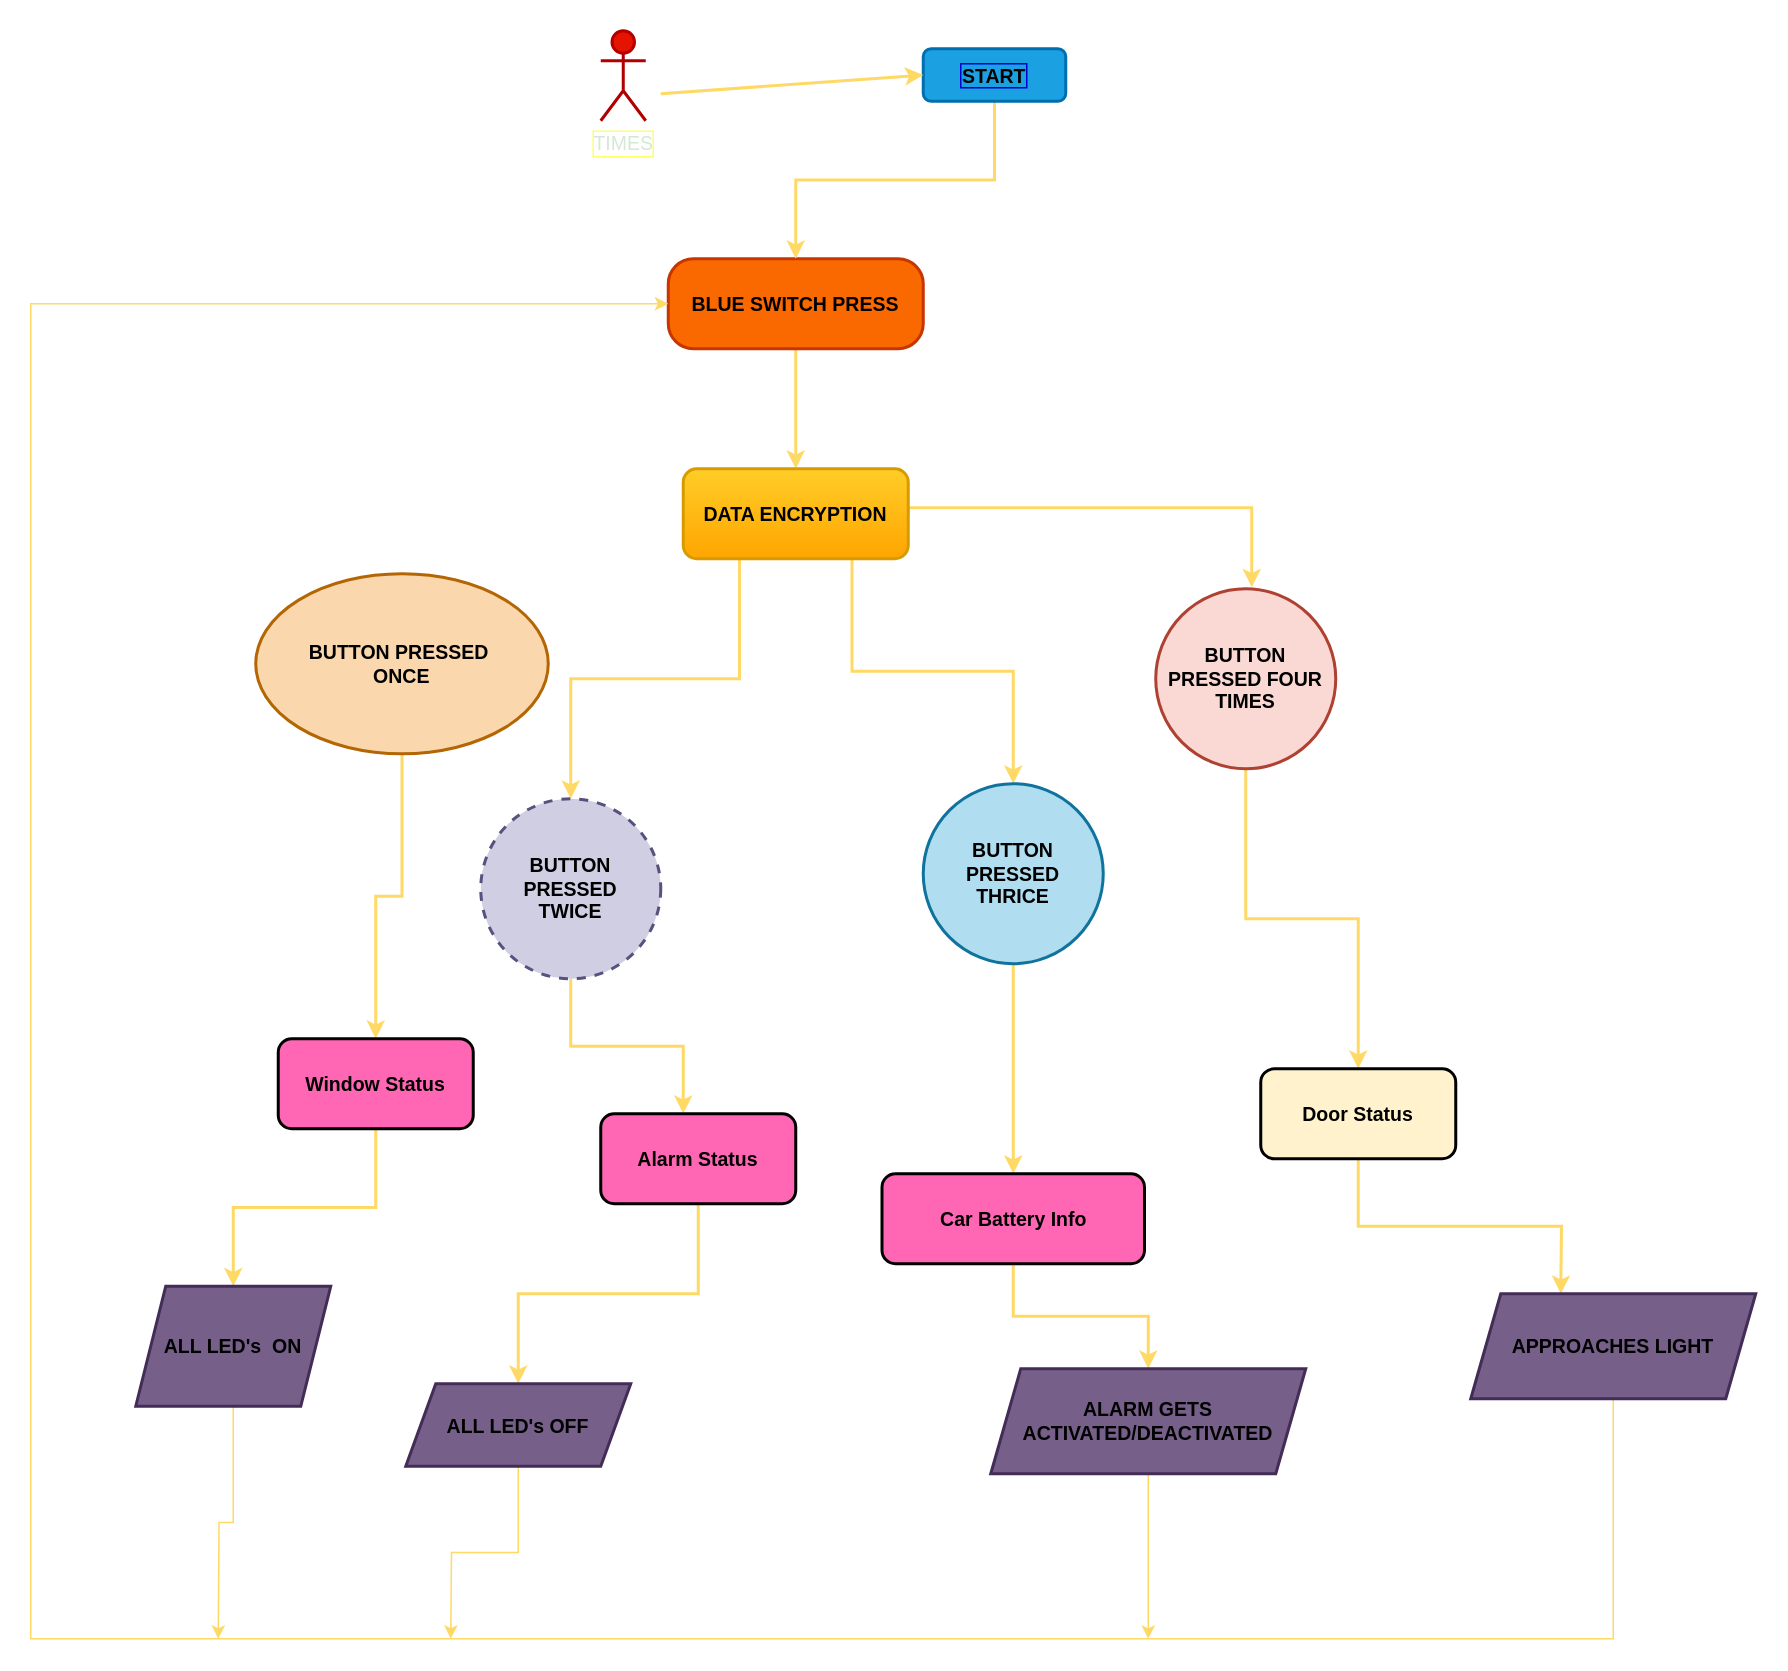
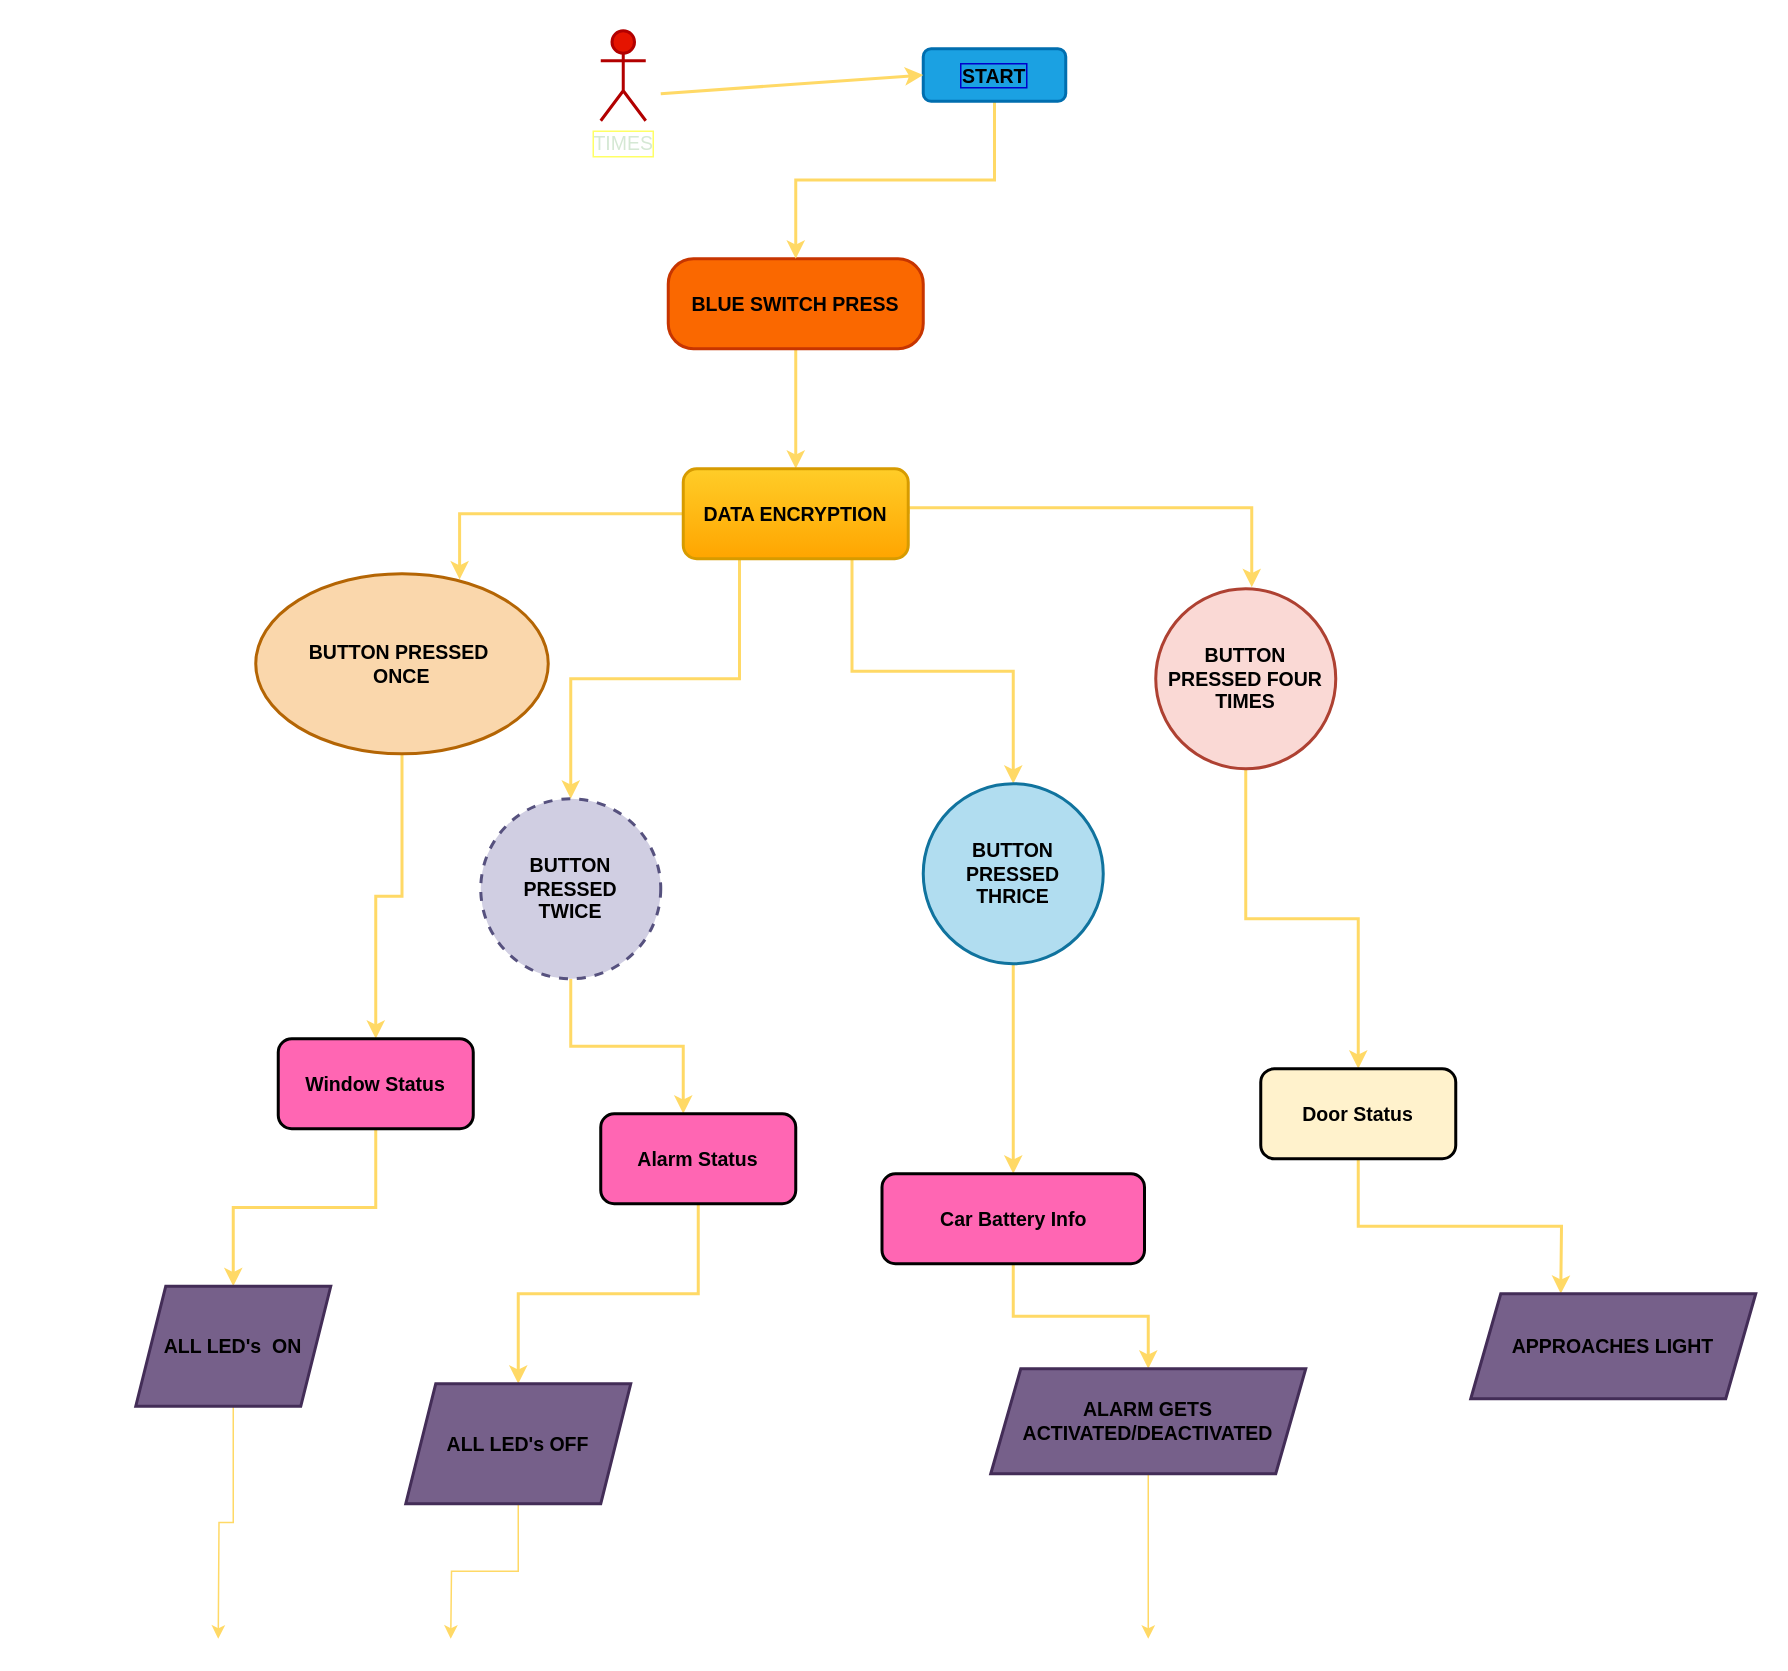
+ <mxCell id="6" style="edgeStyle=orthogonalEdgeStyle;rounded=0;orthogonalLoop=1;jettySize=auto;html=1;exitX=0;exitY=0.5;exitDx=0;exitDy=0;entryX=0.697;entryY=0.032;entryDx=0;entryDy=0;entryPerimeter=0;fontStyle=1;strokeColor=#FFD966;strokeWidth=2;fontSize=13;" parent="1" source="8" target="14" edge="1"><mxGeometry relative="1" as="geometry" /></mxCell>
- <mxCell id="28" value="&lt;font color=&quot;#000000&quot;&gt;ALL LED's OFF&lt;/font&gt;" style="shape=parallelogram;perimeter=parallelogramPerimeter;whiteSpace=wrap;html=1;fixedSize=1;fontStyle=1;fillColor=#76608a;fontColor=#ffffff;strokeColor=#432D57;strokeWidth=2;fontSize=13;" parent="1" vertex="1"><mxGeometry x="270" y="922" width="150" height="55" as="geometry" /></mxCell>
+ <mxCell id="28" value="&lt;font color=&quot;#000000&quot;&gt;ALL LED's OFF&lt;/font&gt;" style="shape=parallelogram;perimeter=parallelogramPerimeter;whiteSpace=wrap;html=1;fixedSize=1;fontStyle=1;fillColor=#76608a;fontColor=#ffffff;strokeColor=#432D57;strokeWidth=2;fontSize=13;" parent="1" vertex="1"><mxGeometry x="270" y="922" width="150" height="80" as="geometry" /></mxCell>
- <mxCell id="31" style="edgeStyle=orthogonalEdgeStyle;rounded=0;orthogonalLoop=1;jettySize=auto;html=1;exitX=0.5;exitY=1;exitDx=0;exitDy=0;entryX=0;entryY=0.5;entryDx=0;entryDy=0;fontStyle=1;strokeColor=#FFD966;fontSize=13;" parent="1" source="32" target="3" edge="1"><mxGeometry relative="1" as="geometry"><Array as="points"><mxPoint x="1075" y="1092" /><mxPoint x="20" y="1092" /><mxPoint x="20" y="202" /></Array></mxGeometry></mxCell>
